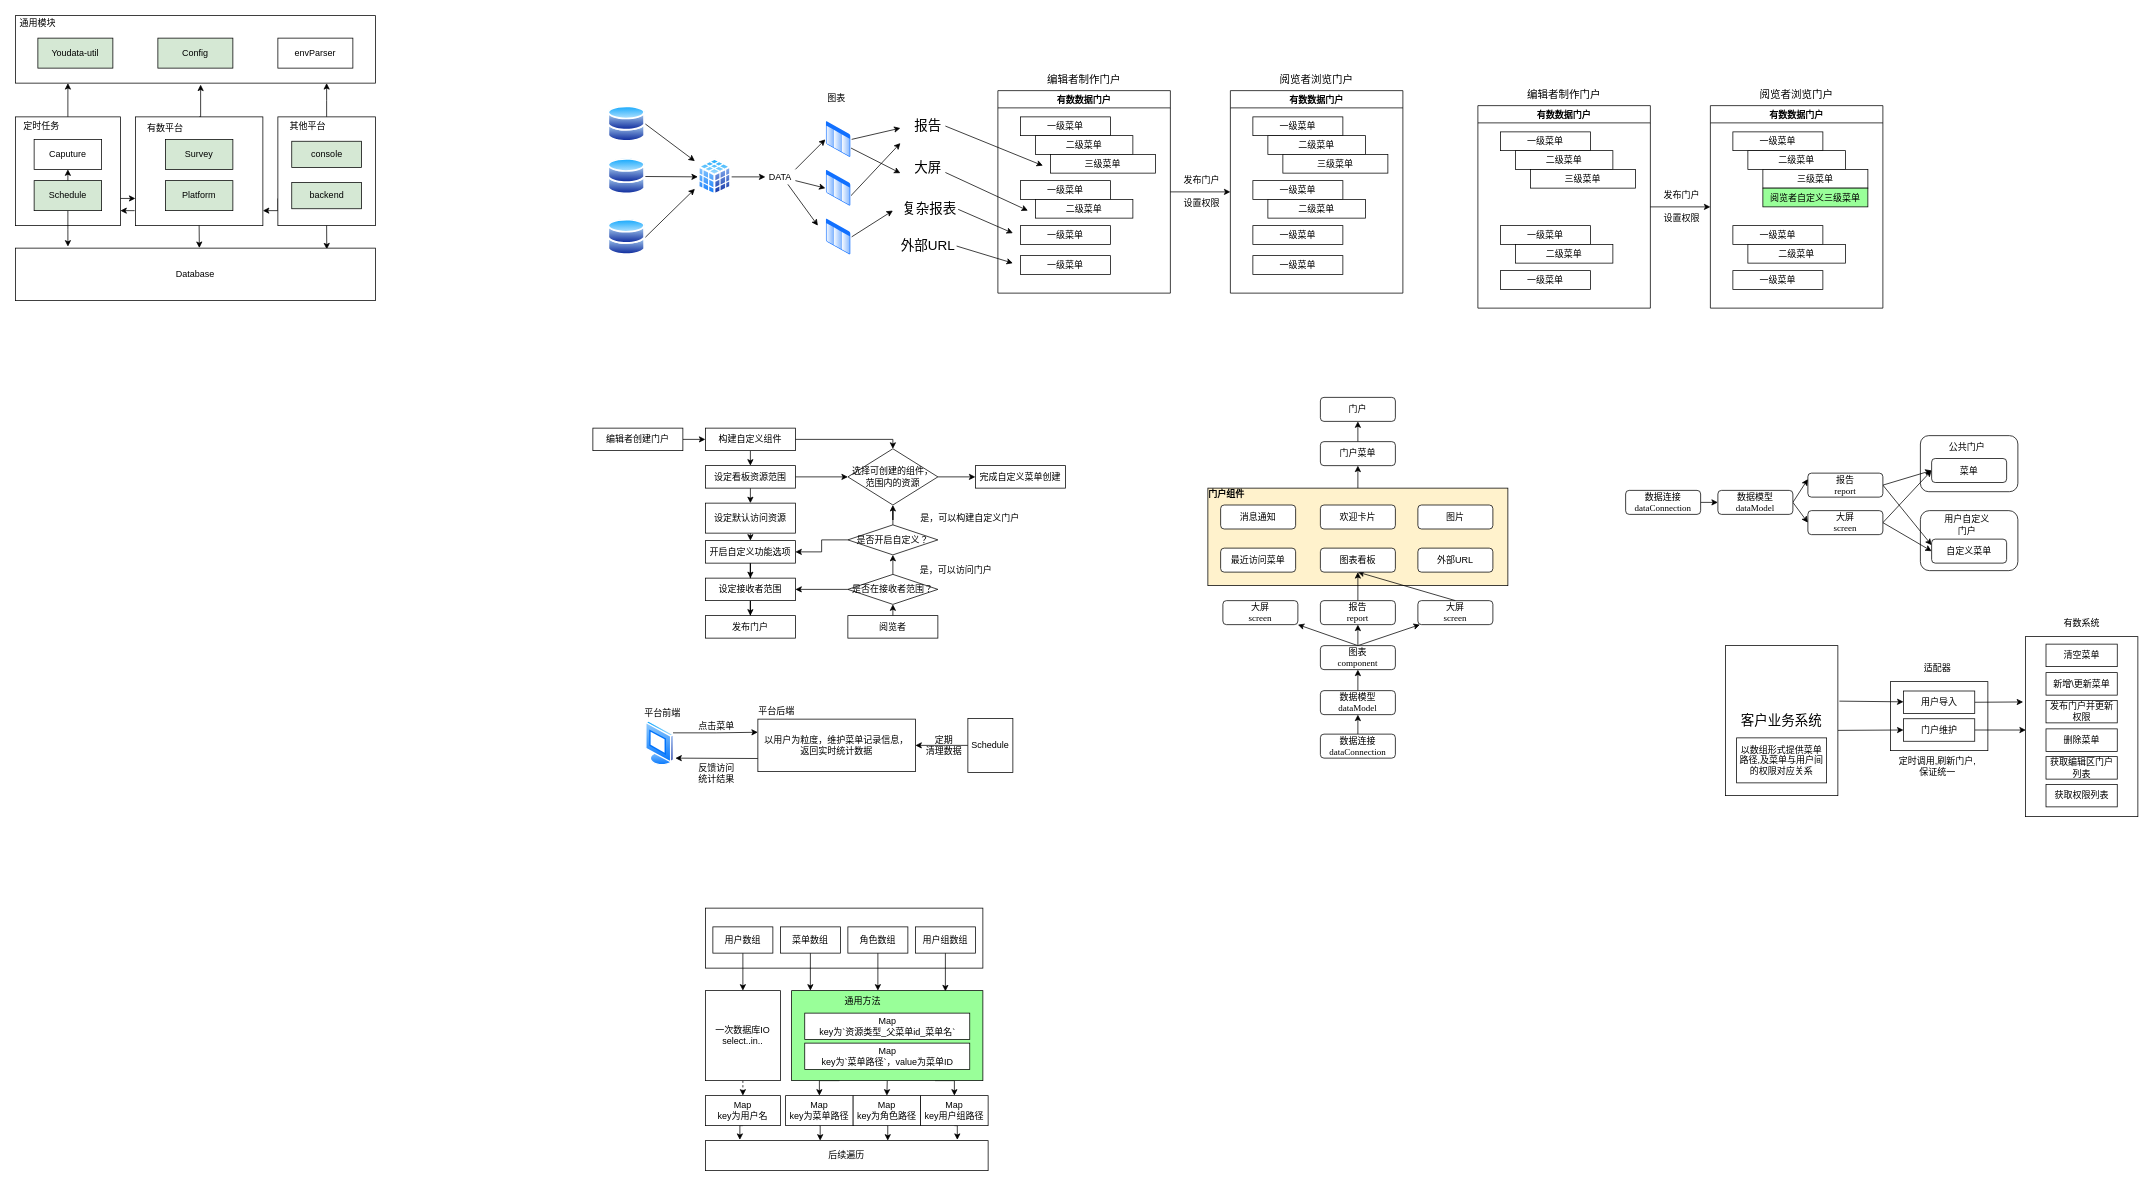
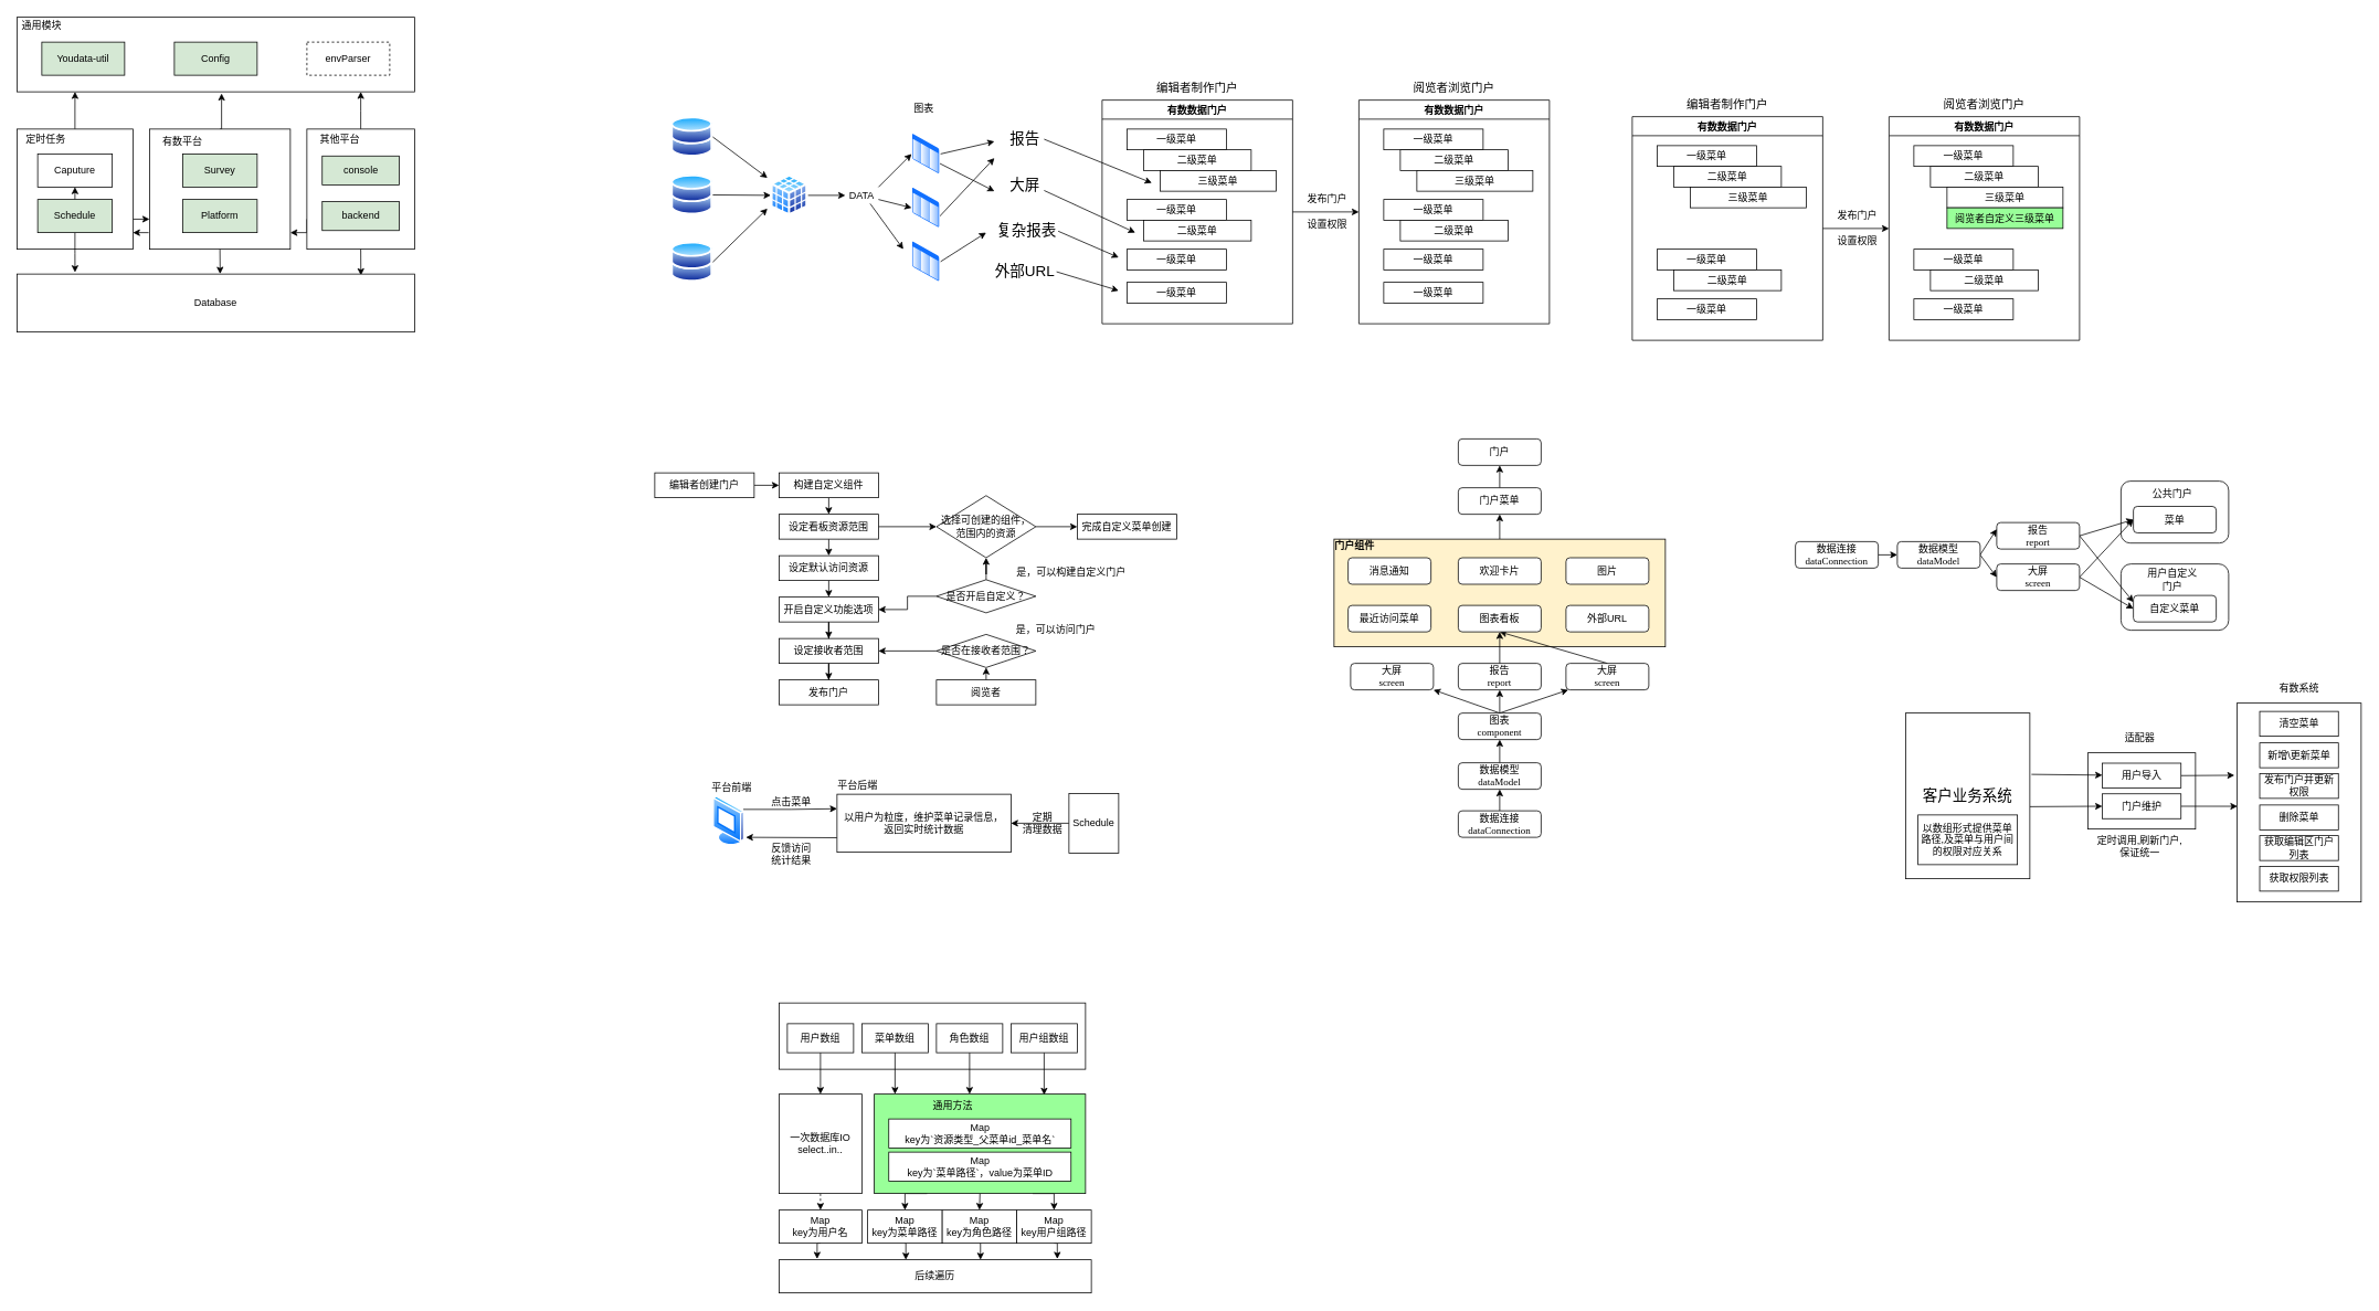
- <mxCell id="201" value="envParser" style="rounded=0;whiteSpace=wrap;html=1;shadow=0;fillColor=#FFFFFF;" vertex="1" parent="1"><mxGeometry x="370" y="50" width="100" height="40" as="geometry" /></mxCell>
+ <mxCell id="201" value="envParser" style="rounded=0;whiteSpace=wrap;html=1;shadow=0;fillColor=#FFFFFF;dashed=1;" vertex="1" parent="1"><mxGeometry x="370" y="50" width="100" height="40" as="geometry" /></mxCell>
- <mxCell id="62" style="edgeStyle=orthogonalEdgeStyle;rounded=0;orthogonalLoop=1;jettySize=auto;html=1;exitX=1;exitY=0.5;exitDx=0;exitDy=0;entryX=0.5;entryY=0;entryDx=0;entryDy=0;" parent="1" source="63" target="82" edge="1"><mxGeometry relative="1" as="geometry"><Array as="points"><mxPoint x="1190" y="585" /></Array></mxGeometry></mxCell>
- <mxCell id="65" value="设定默认访问资源" style="rounded=0;whiteSpace=wrap;html=1;" parent="1" vertex="1"><mxGeometry x="940" y="670" width="120" height="40" as="geometry" /></mxCell>
+ <mxCell id="65" value="设定默认访问资源" style="rounded=0;whiteSpace=wrap;html=1;" parent="1" vertex="1"><mxGeometry x="940" y="670" width="120" height="30" as="geometry" /></mxCell>
- <mxCell id="72" style="edgeStyle=orthogonalEdgeStyle;rounded=0;orthogonalLoop=1;jettySize=auto;html=1;exitX=0.5;exitY=0;exitDx=0;exitDy=0;entryX=0.5;entryY=1;entryDx=0;entryDy=0;" parent="1" source="73" target="78" edge="1"><mxGeometry relative="1" as="geometry" /></mxCell>
